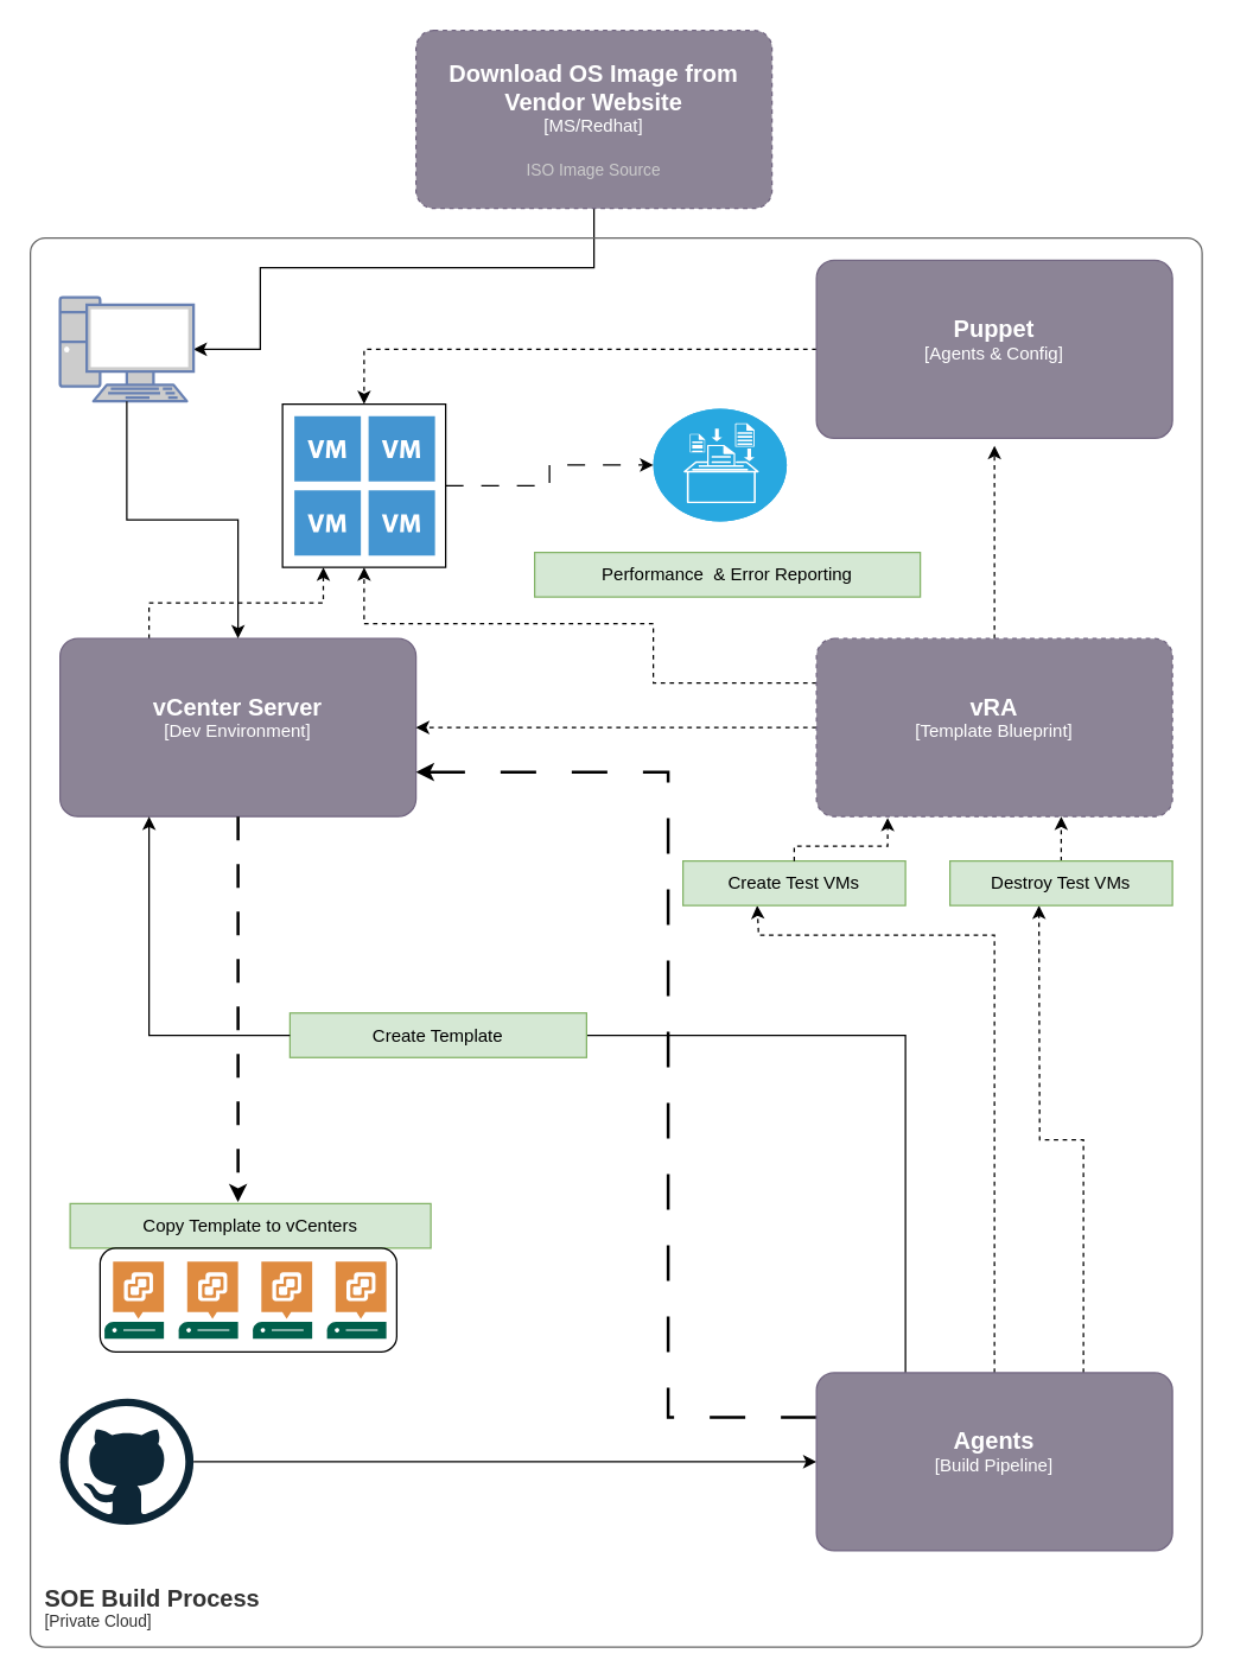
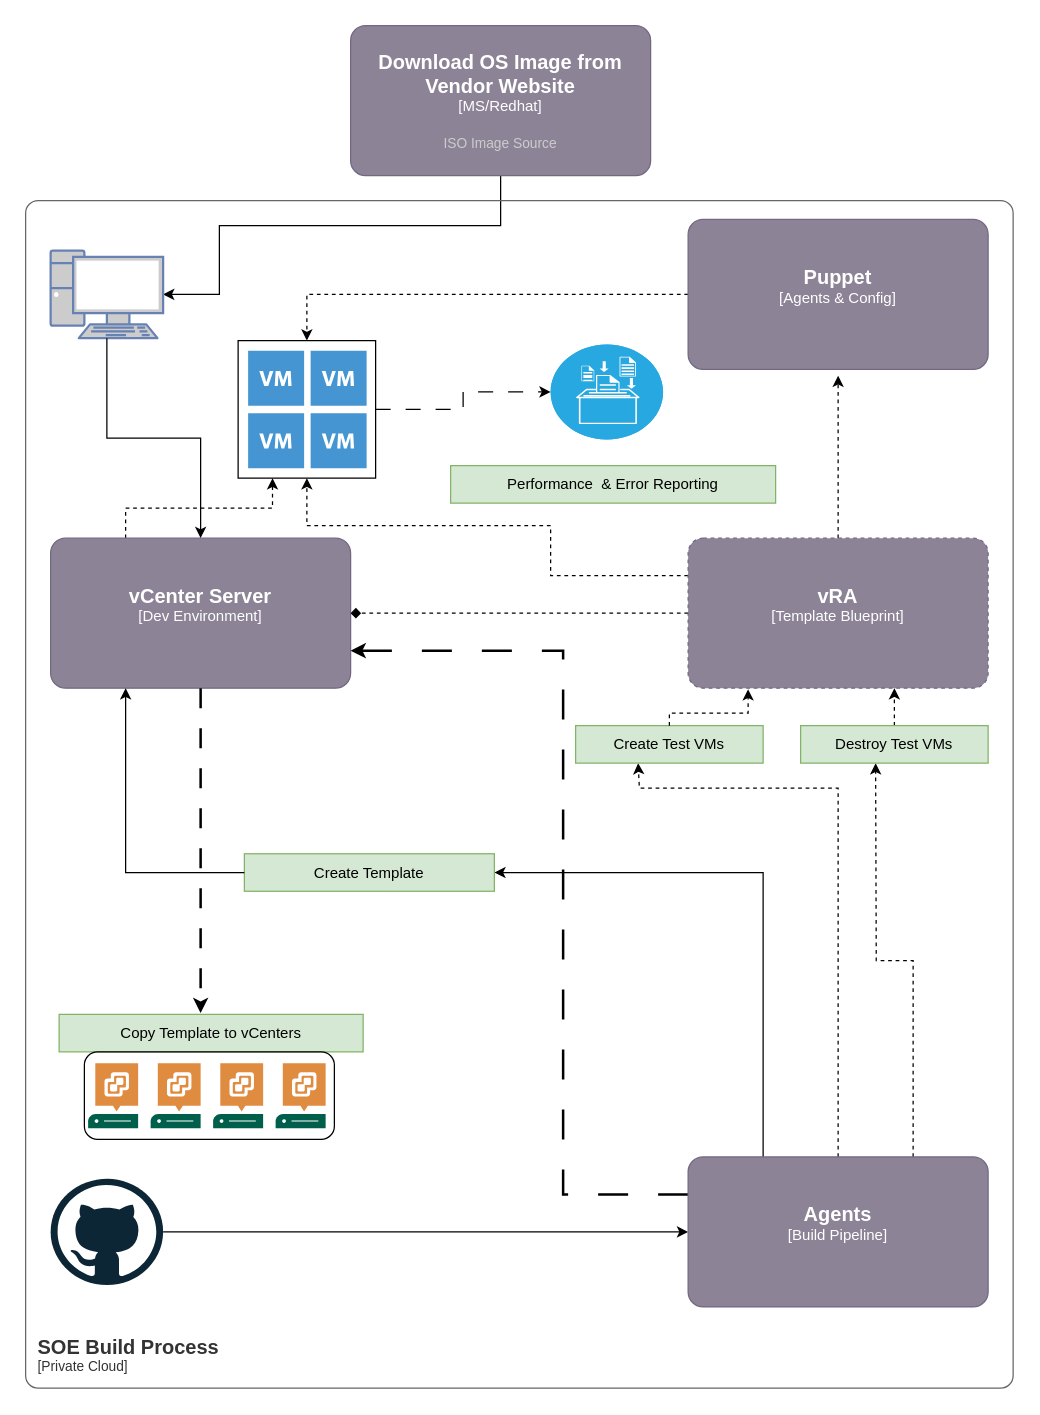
- <mxCell id="3" value="&lt;font style=&quot;font-size: 16px&quot;&gt;&lt;b&gt;Download OS Image from Vendor Website&lt;/b&gt;&lt;/font&gt;&lt;div&gt;[MS/Redhat]&lt;/div&gt;&lt;br&gt;&lt;div&gt;&lt;font style=&quot;font-size: 11px&quot;&gt;&lt;font color=&quot;#cccccc&quot;&gt;ISO Image Source&lt;/font&gt;&lt;/div&gt;" style="rounded=1;whiteSpace=wrap;html=1;labelBackgroundColor=none;fillColor=#8C8496;fontColor=#ffffff;align=center;arcSize=10;strokeColor=#736782;metaEdit=1;resizable=0;points=[[0.25,0,0],[0.5,0,0],[0.75,0,0],[1,0.25,0],[1,0.5,0],[1,0.75,0],[0.75,1,0],[0.5,1,0],[0.25,1,0],[0,0.75,0],[0,0.5,0],[0,0.25,0]];dashed=1;" vertex="1" parent="1"><mxGeometry x="280" y="20" width="240" height="120" as="geometry" /></mxCell>
+ <mxCell id="3" value="&lt;font style=&quot;font-size: 16px&quot;&gt;&lt;b&gt;Download OS Image from Vendor Website&lt;/b&gt;&lt;/font&gt;&lt;div&gt;[MS/Redhat]&lt;/div&gt;&lt;br&gt;&lt;div&gt;&lt;font style=&quot;font-size: 11px&quot;&gt;&lt;font color=&quot;#cccccc&quot;&gt;ISO Image Source&lt;/font&gt;&lt;/div&gt;" style="rounded=1;whiteSpace=wrap;html=1;labelBackgroundColor=none;fillColor=#8C8496;fontColor=#ffffff;align=center;arcSize=10;strokeColor=#736782;metaEdit=1;resizable=0;points=[[0.25,0,0],[0.5,0,0],[0.75,0,0],[1,0.25,0],[1,0.5,0],[1,0.75,0],[0.75,1,0],[0.5,1,0],[0.25,1,0],[0,0.75,0],[0,0.5,0],[0,0.25,0]];" vertex="1" parent="1"><mxGeometry x="280" y="20" width="240" height="120" as="geometry" /></mxCell>
- <mxCell id="15" style="edgeStyle=orthogonalEdgeStyle;rounded=0;orthogonalLoop=1;jettySize=auto;html=1;exitX=0;exitY=0.5;exitDx=0;exitDy=0;exitPerimeter=0;dashed=1;" edge="1" parent="1" source="18" target="6"><mxGeometry relative="1" as="geometry" /></mxCell>
+ <mxCell id="15" style="edgeStyle=orthogonalEdgeStyle;rounded=0;orthogonalLoop=1;jettySize=auto;html=1;exitX=0;exitY=0.5;exitDx=0;exitDy=0;exitPerimeter=0;dashed=1;endArrow=diamond;" edge="1" parent="1" source="18" target="6"><mxGeometry relative="1" as="geometry" /></mxCell>
- <mxCell id="10" style="edgeStyle=orthogonalEdgeStyle;rounded=0;orthogonalLoop=1;jettySize=auto;html=1;exitX=0.25;exitY=0;exitDx=0;exitDy=0;exitPerimeter=0;entryX=1;entryY=0.5;entryDx=0;entryDy=0;endArrow=none;" edge="1" parent="1" source="14" target="22"><mxGeometry relative="1" as="geometry" /></mxCell>
+ <mxCell id="10" style="edgeStyle=orthogonalEdgeStyle;rounded=0;orthogonalLoop=1;jettySize=auto;html=1;exitX=0.25;exitY=0;exitDx=0;exitDy=0;exitPerimeter=0;entryX=1;entryY=0.5;entryDx=0;entryDy=0;" edge="1" parent="1" source="14" target="22"><mxGeometry relative="1" as="geometry" /></mxCell>
